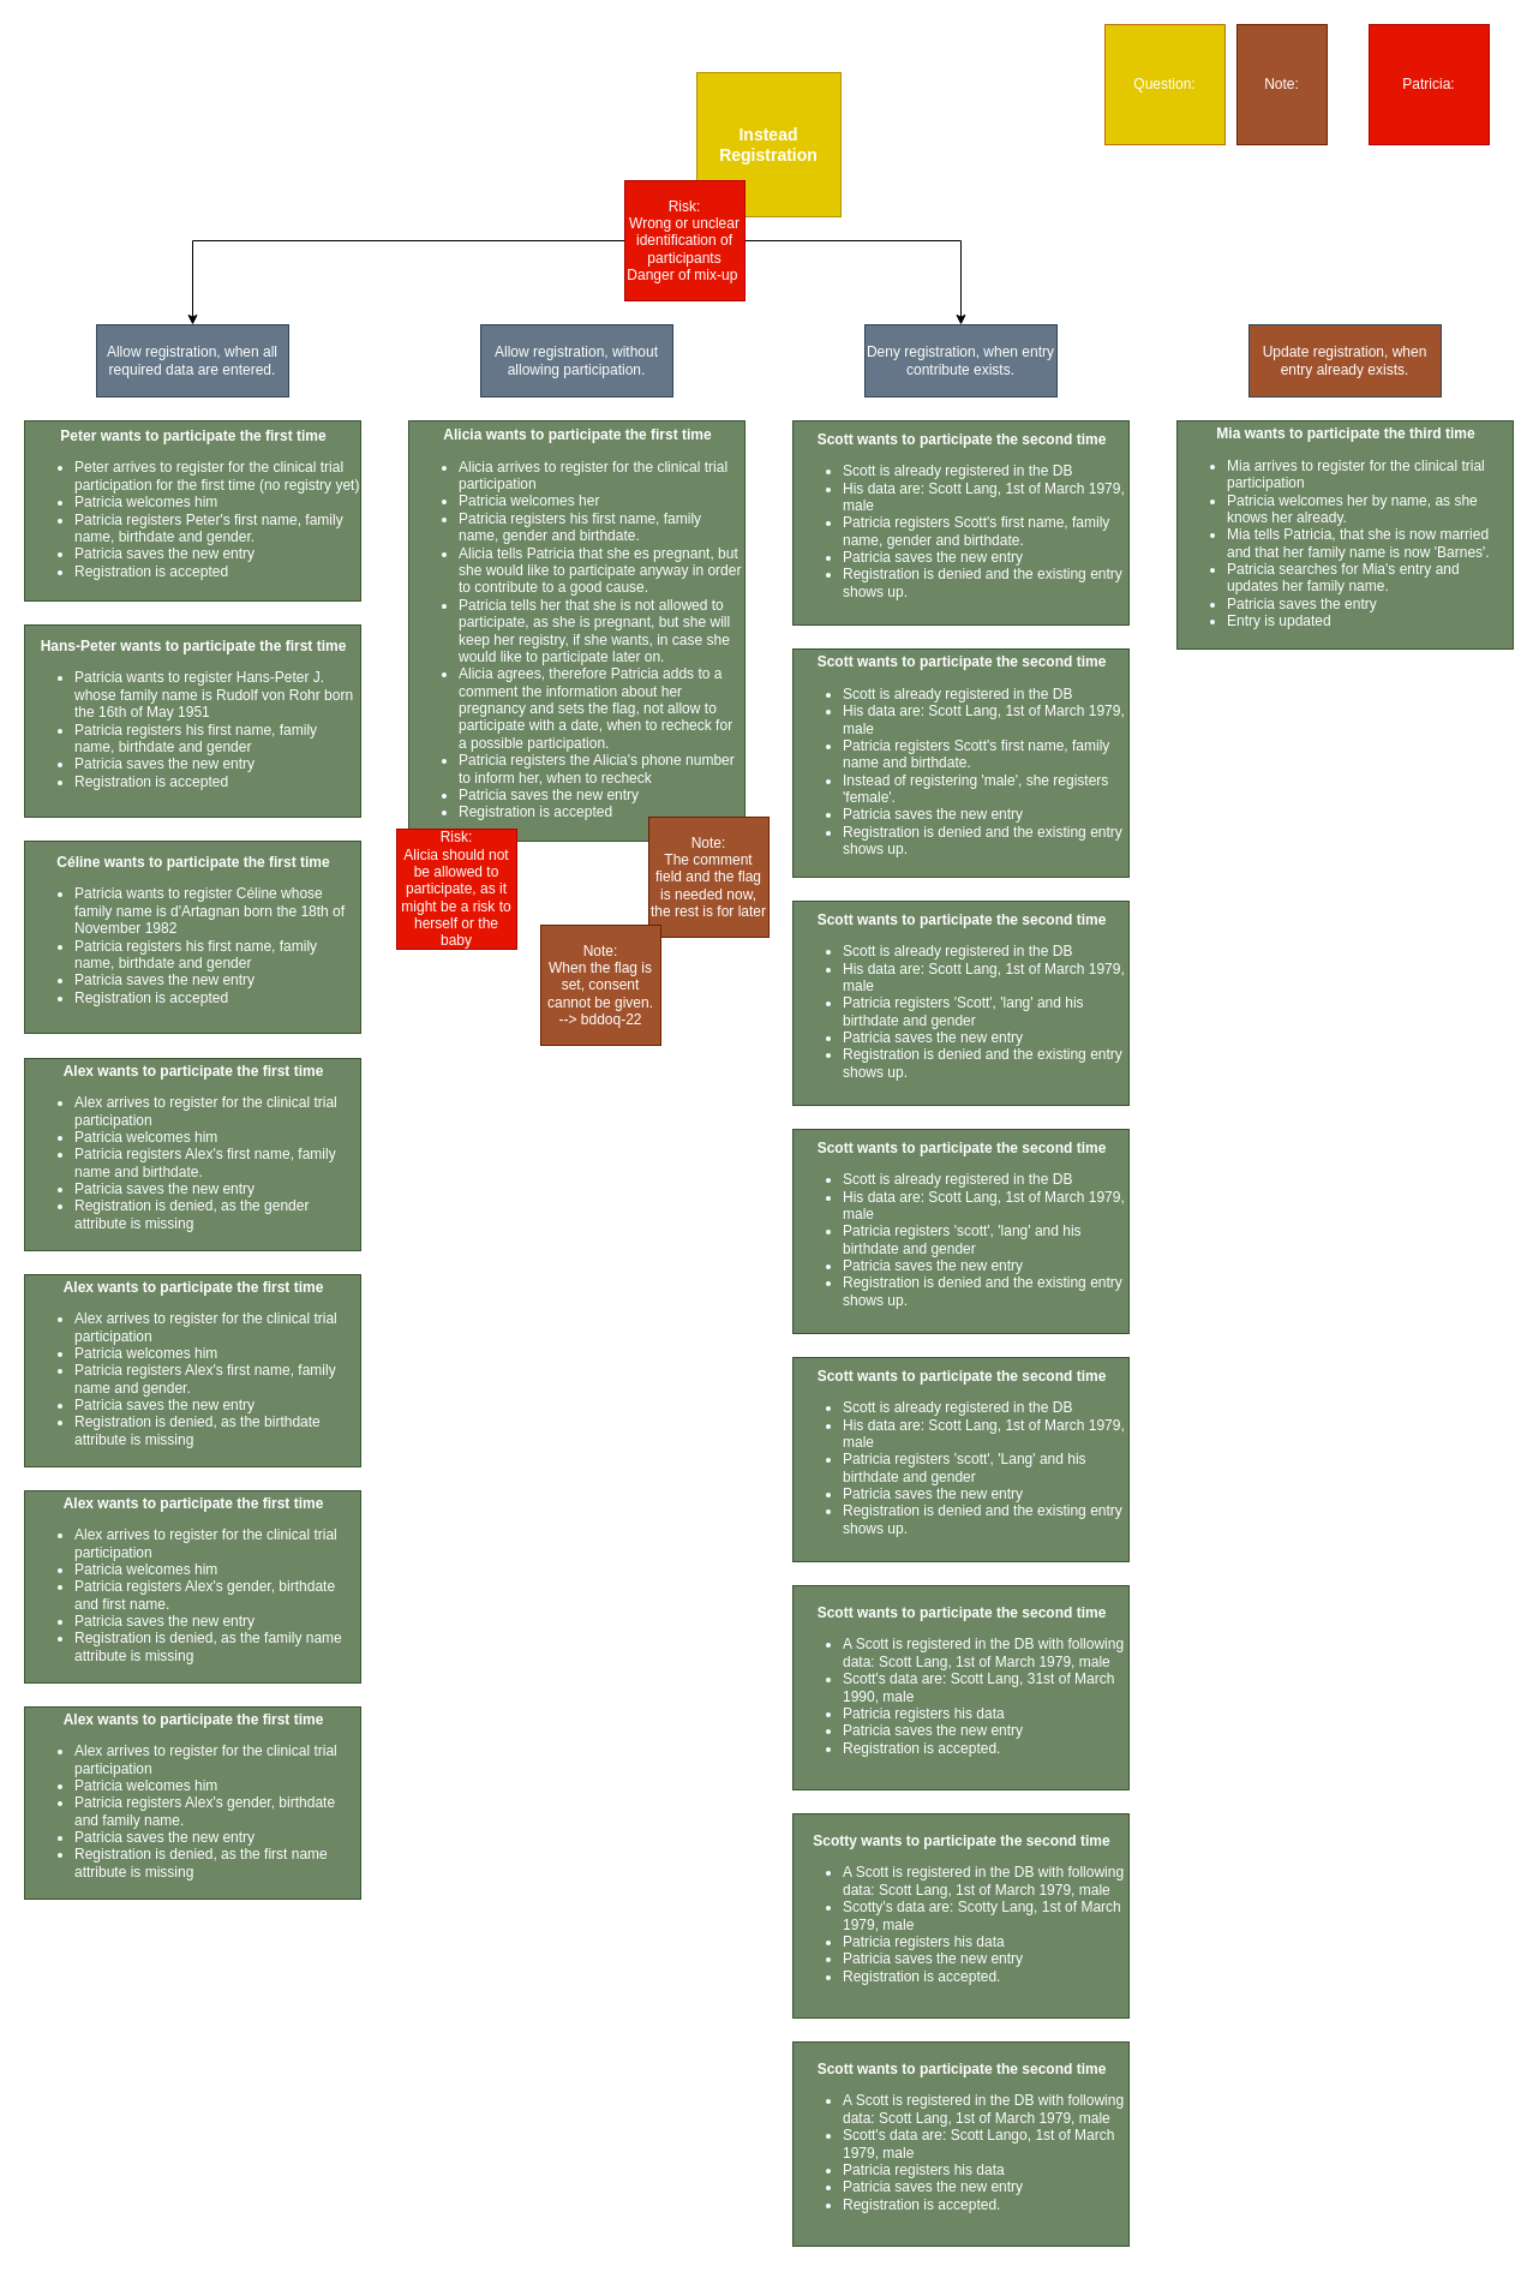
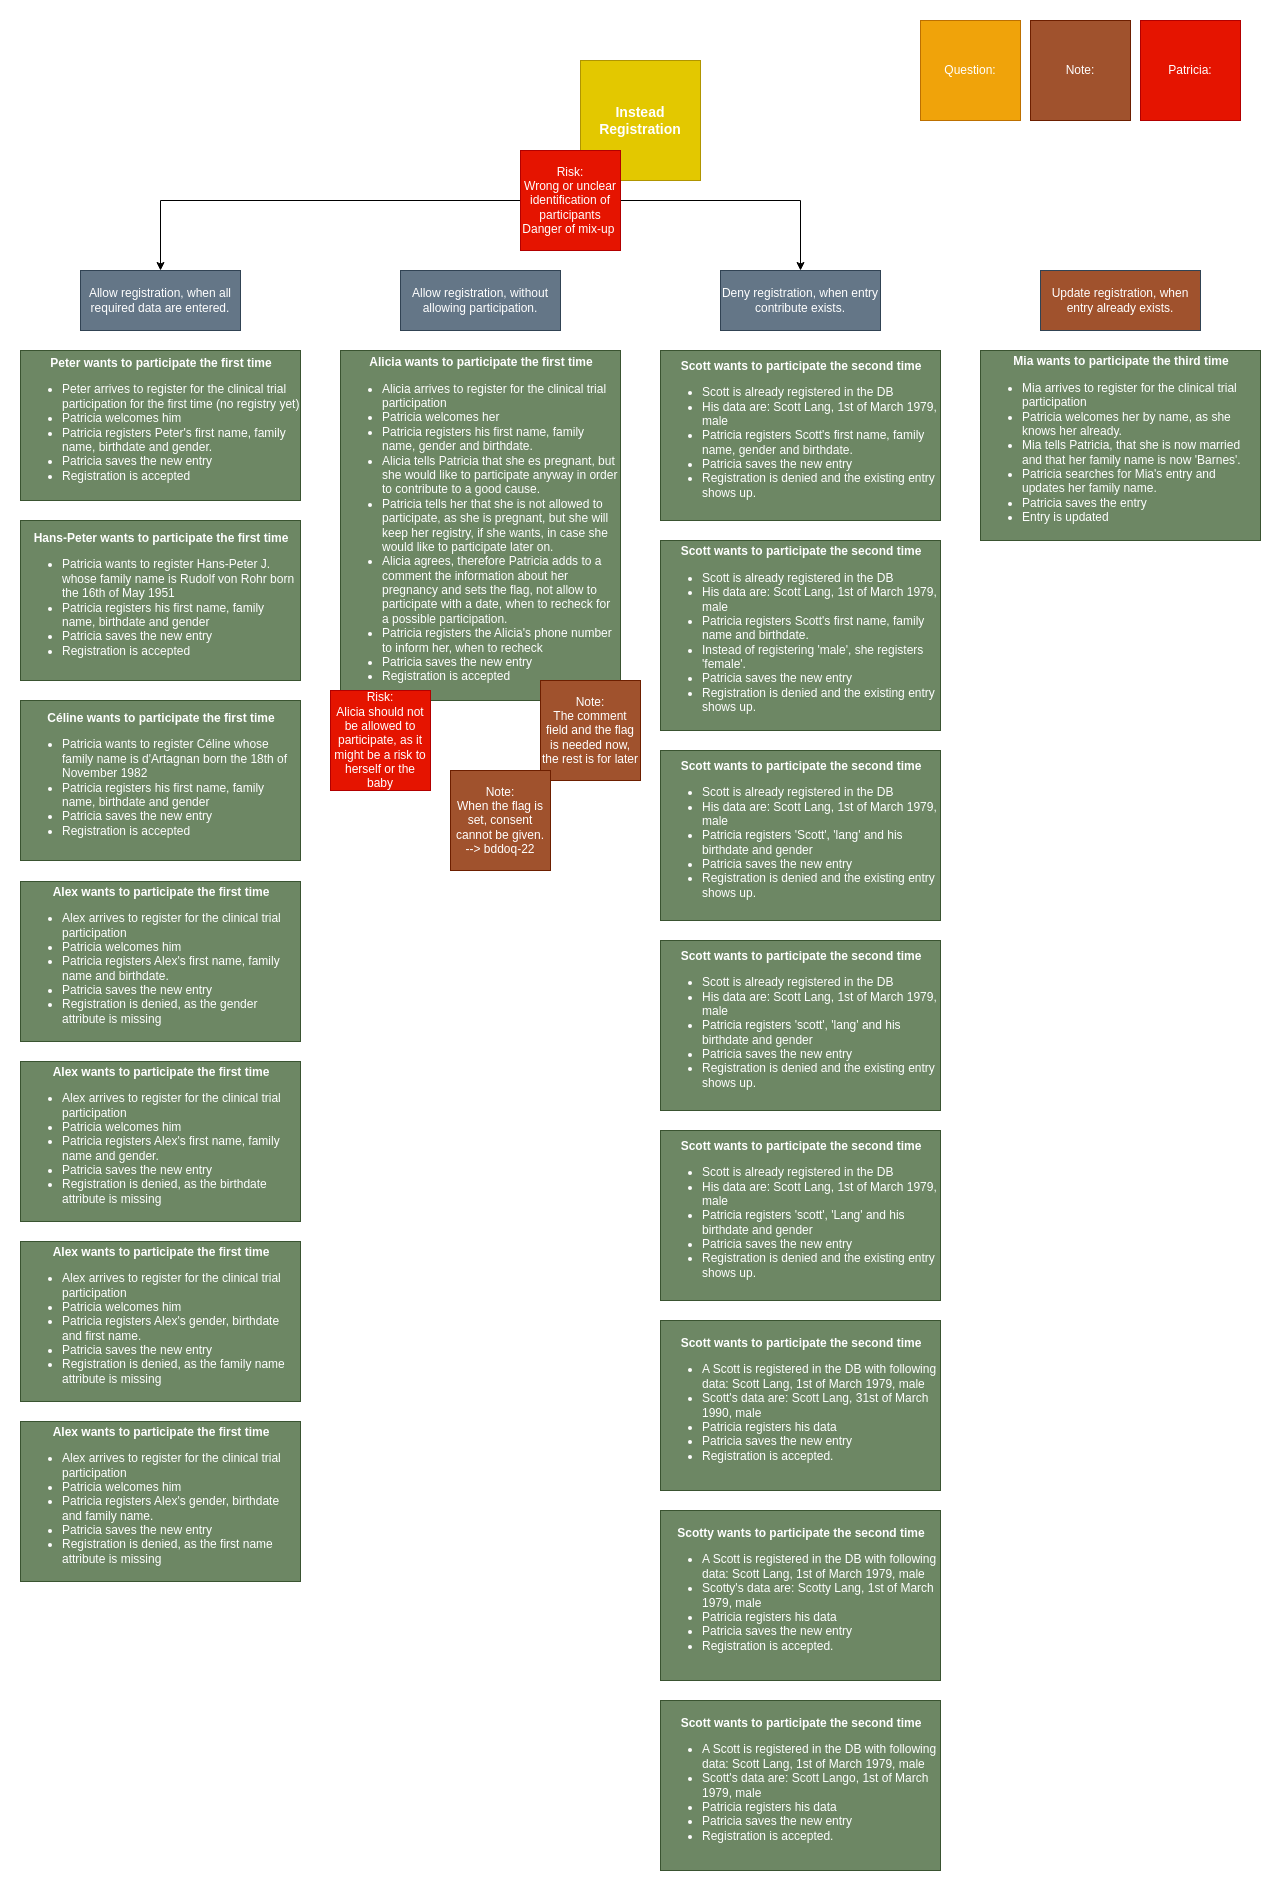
- <mxCell id="19" value="Question:" style="whiteSpace=wrap;html=1;aspect=fixed;fillColor=#e3c800;strokeColor=#BD7000;fontColor=#ffffff;" parent="1" vertex="1"><mxGeometry x="920" y="20" width="100" height="100" as="geometry" /></mxCell>
+ <mxCell id="19" value="Question:" style="whiteSpace=wrap;html=1;aspect=fixed;fillColor=#f0a30a;strokeColor=#BD7000;fontColor=#ffffff;" parent="1" vertex="1"><mxGeometry x="920" y="20" width="100" height="100" as="geometry" /></mxCell>
- <mxCell id="18" value="Note:&lt;br&gt;" style="whiteSpace=wrap;html=1;aspect=fixed;fillColor=#a0522d;strokeColor=#6D1F00;fontColor=#ffffff;" parent="1" vertex="1"><mxGeometry x="1030" y="20" width="75" height="100" as="geometry" /></mxCell>
+ <mxCell id="18" value="Note:&lt;br&gt;" style="whiteSpace=wrap;html=1;aspect=fixed;fillColor=#a0522d;strokeColor=#6D1F00;fontColor=#ffffff;" parent="1" vertex="1"><mxGeometry x="1030" y="20" width="100" height="100" as="geometry" /></mxCell>
